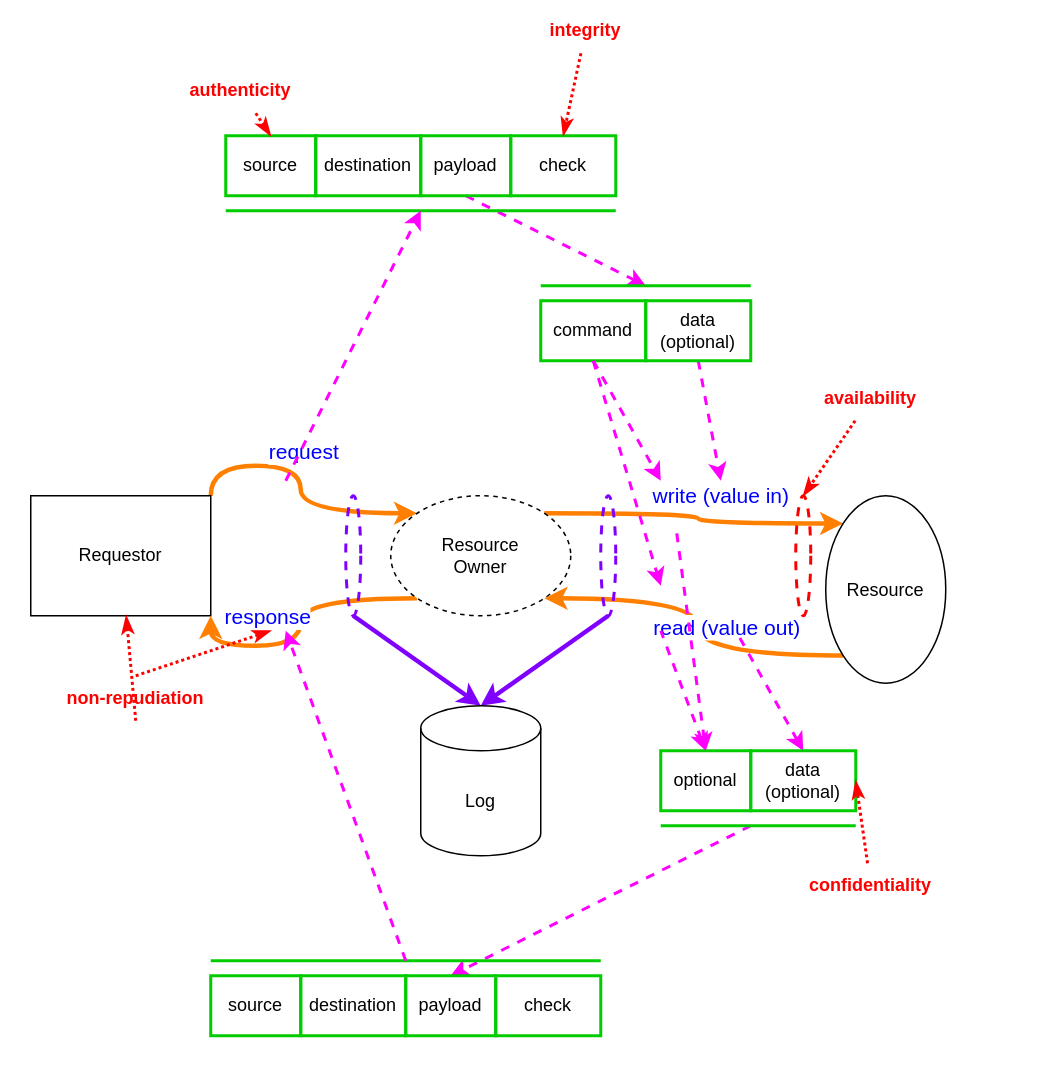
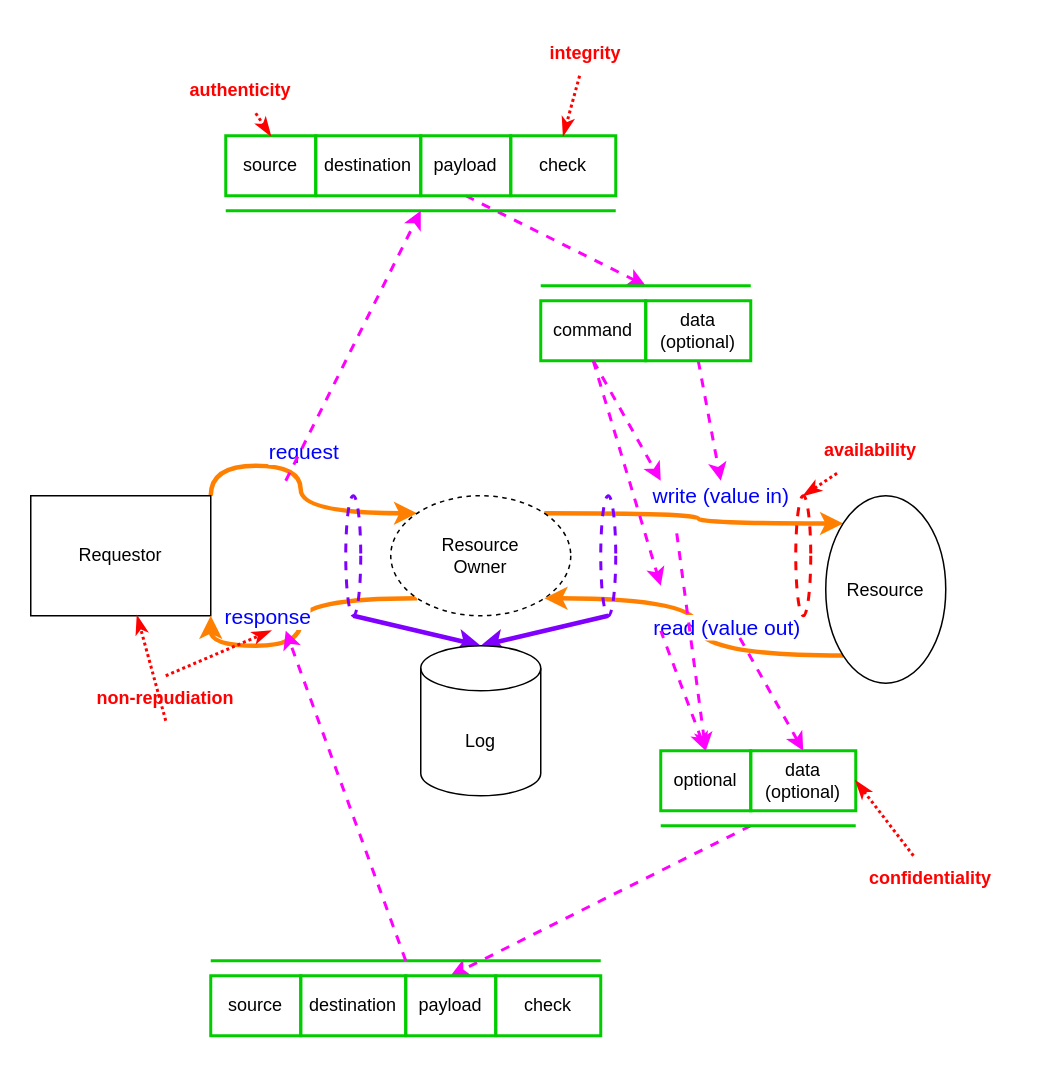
- <mxCell id="44" value="&lt;font color=&quot;#ff0000&quot;&gt;&lt;b&gt;integrity&lt;/b&gt;&lt;/font&gt;" style="text;html=1;strokeColor=none;fillColor=none;align=center;verticalAlign=middle;whiteSpace=wrap;rounded=0;strokeWidth=2;fontSize=12;fontColor=#000000;" vertex="1" parent="1"><mxGeometry x="330" y="5" width="120" height="30" as="geometry" /></mxCell>
+ <mxCell id="44" value="&lt;font color=&quot;#ff0000&quot;&gt;&lt;b&gt;integrity&lt;/b&gt;&lt;/font&gt;" style="text;html=1;strokeColor=none;fillColor=none;align=center;verticalAlign=middle;whiteSpace=wrap;rounded=0;strokeWidth=2;fontSize=12;fontColor=#000000;" vertex="1" parent="1"><mxGeometry x="330" y="20" width="120" height="30" as="geometry" /></mxCell>
- <mxCell id="50" value="&lt;font color=&quot;#ff0000&quot;&gt;&lt;b&gt;availability&lt;/b&gt;&lt;/font&gt;" style="text;html=1;strokeColor=none;fillColor=none;align=center;verticalAlign=middle;whiteSpace=wrap;rounded=0;strokeWidth=2;fontSize=12;fontColor=#000000;" vertex="1" parent="1"><mxGeometry x="520" y="250" width="120" height="30" as="geometry" /></mxCell>
+ <mxCell id="50" value="&lt;font color=&quot;#ff0000&quot;&gt;&lt;b&gt;availability&lt;/b&gt;&lt;/font&gt;" style="text;html=1;strokeColor=none;fillColor=none;align=center;verticalAlign=middle;whiteSpace=wrap;rounded=0;strokeWidth=2;fontSize=12;fontColor=#000000;" vertex="1" parent="1"><mxGeometry x="520" y="285" width="120" height="30" as="geometry" /></mxCell>
- <mxCell id="46" value="&lt;font color=&quot;#ff0000&quot;&gt;&lt;b&gt;non-repudiation&lt;/b&gt;&lt;/font&gt;" style="text;html=1;strokeColor=none;fillColor=none;align=center;verticalAlign=middle;whiteSpace=wrap;rounded=0;strokeWidth=2;fontSize=12;fontColor=#000000;" vertex="1" parent="1"><mxGeometry x="30" y="450" width="120" height="30" as="geometry" /></mxCell>
+ <mxCell id="46" value="&lt;font color=&quot;#ff0000&quot;&gt;&lt;b&gt;non-repudiation&lt;/b&gt;&lt;/font&gt;" style="text;html=1;strokeColor=none;fillColor=none;align=center;verticalAlign=middle;whiteSpace=wrap;rounded=0;strokeWidth=2;fontSize=12;fontColor=#000000;" vertex="1" parent="1"><mxGeometry x="50" y="450" width="120" height="30" as="geometry" /></mxCell>
- <mxCell id="15" value="&lt;font color=&quot;#000000&quot; style=&quot;font-size: 12px;&quot;&gt;Log&lt;/font&gt;" style="shape=cylinder3;whiteSpace=wrap;html=1;boundedLbl=1;backgroundOutline=1;size=15;fontSize=14;fontColor=#0000FF;" vertex="1" parent="1"><mxGeometry x="280" y="470" width="80" height="100" as="geometry" /></mxCell>
+ <mxCell id="15" value="&lt;font color=&quot;#000000&quot; style=&quot;font-size: 12px;&quot;&gt;Log&lt;/font&gt;" style="shape=cylinder3;whiteSpace=wrap;html=1;boundedLbl=1;backgroundOutline=1;size=15;fontSize=14;fontColor=#0000FF;" vertex="1" parent="1"><mxGeometry x="280" y="430" width="80" height="100" as="geometry" /></mxCell>
- <mxCell id="48" value="&lt;font color=&quot;#ff0000&quot;&gt;&lt;b&gt;confidentiality&lt;/b&gt;&lt;/font&gt;" style="text;html=1;strokeColor=none;fillColor=none;align=center;verticalAlign=middle;whiteSpace=wrap;rounded=0;strokeWidth=2;fontSize=12;fontColor=#000000;" vertex="1" parent="1"><mxGeometry x="520" y="575" width="120" height="30" as="geometry" /></mxCell>
+ <mxCell id="48" value="&lt;font color=&quot;#ff0000&quot;&gt;&lt;b&gt;confidentiality&lt;/b&gt;&lt;/font&gt;" style="text;html=1;strokeColor=none;fillColor=none;align=center;verticalAlign=middle;whiteSpace=wrap;rounded=0;strokeWidth=2;fontSize=12;fontColor=#000000;" vertex="1" parent="1"><mxGeometry x="560" y="570" width="120" height="30" as="geometry" /></mxCell>
